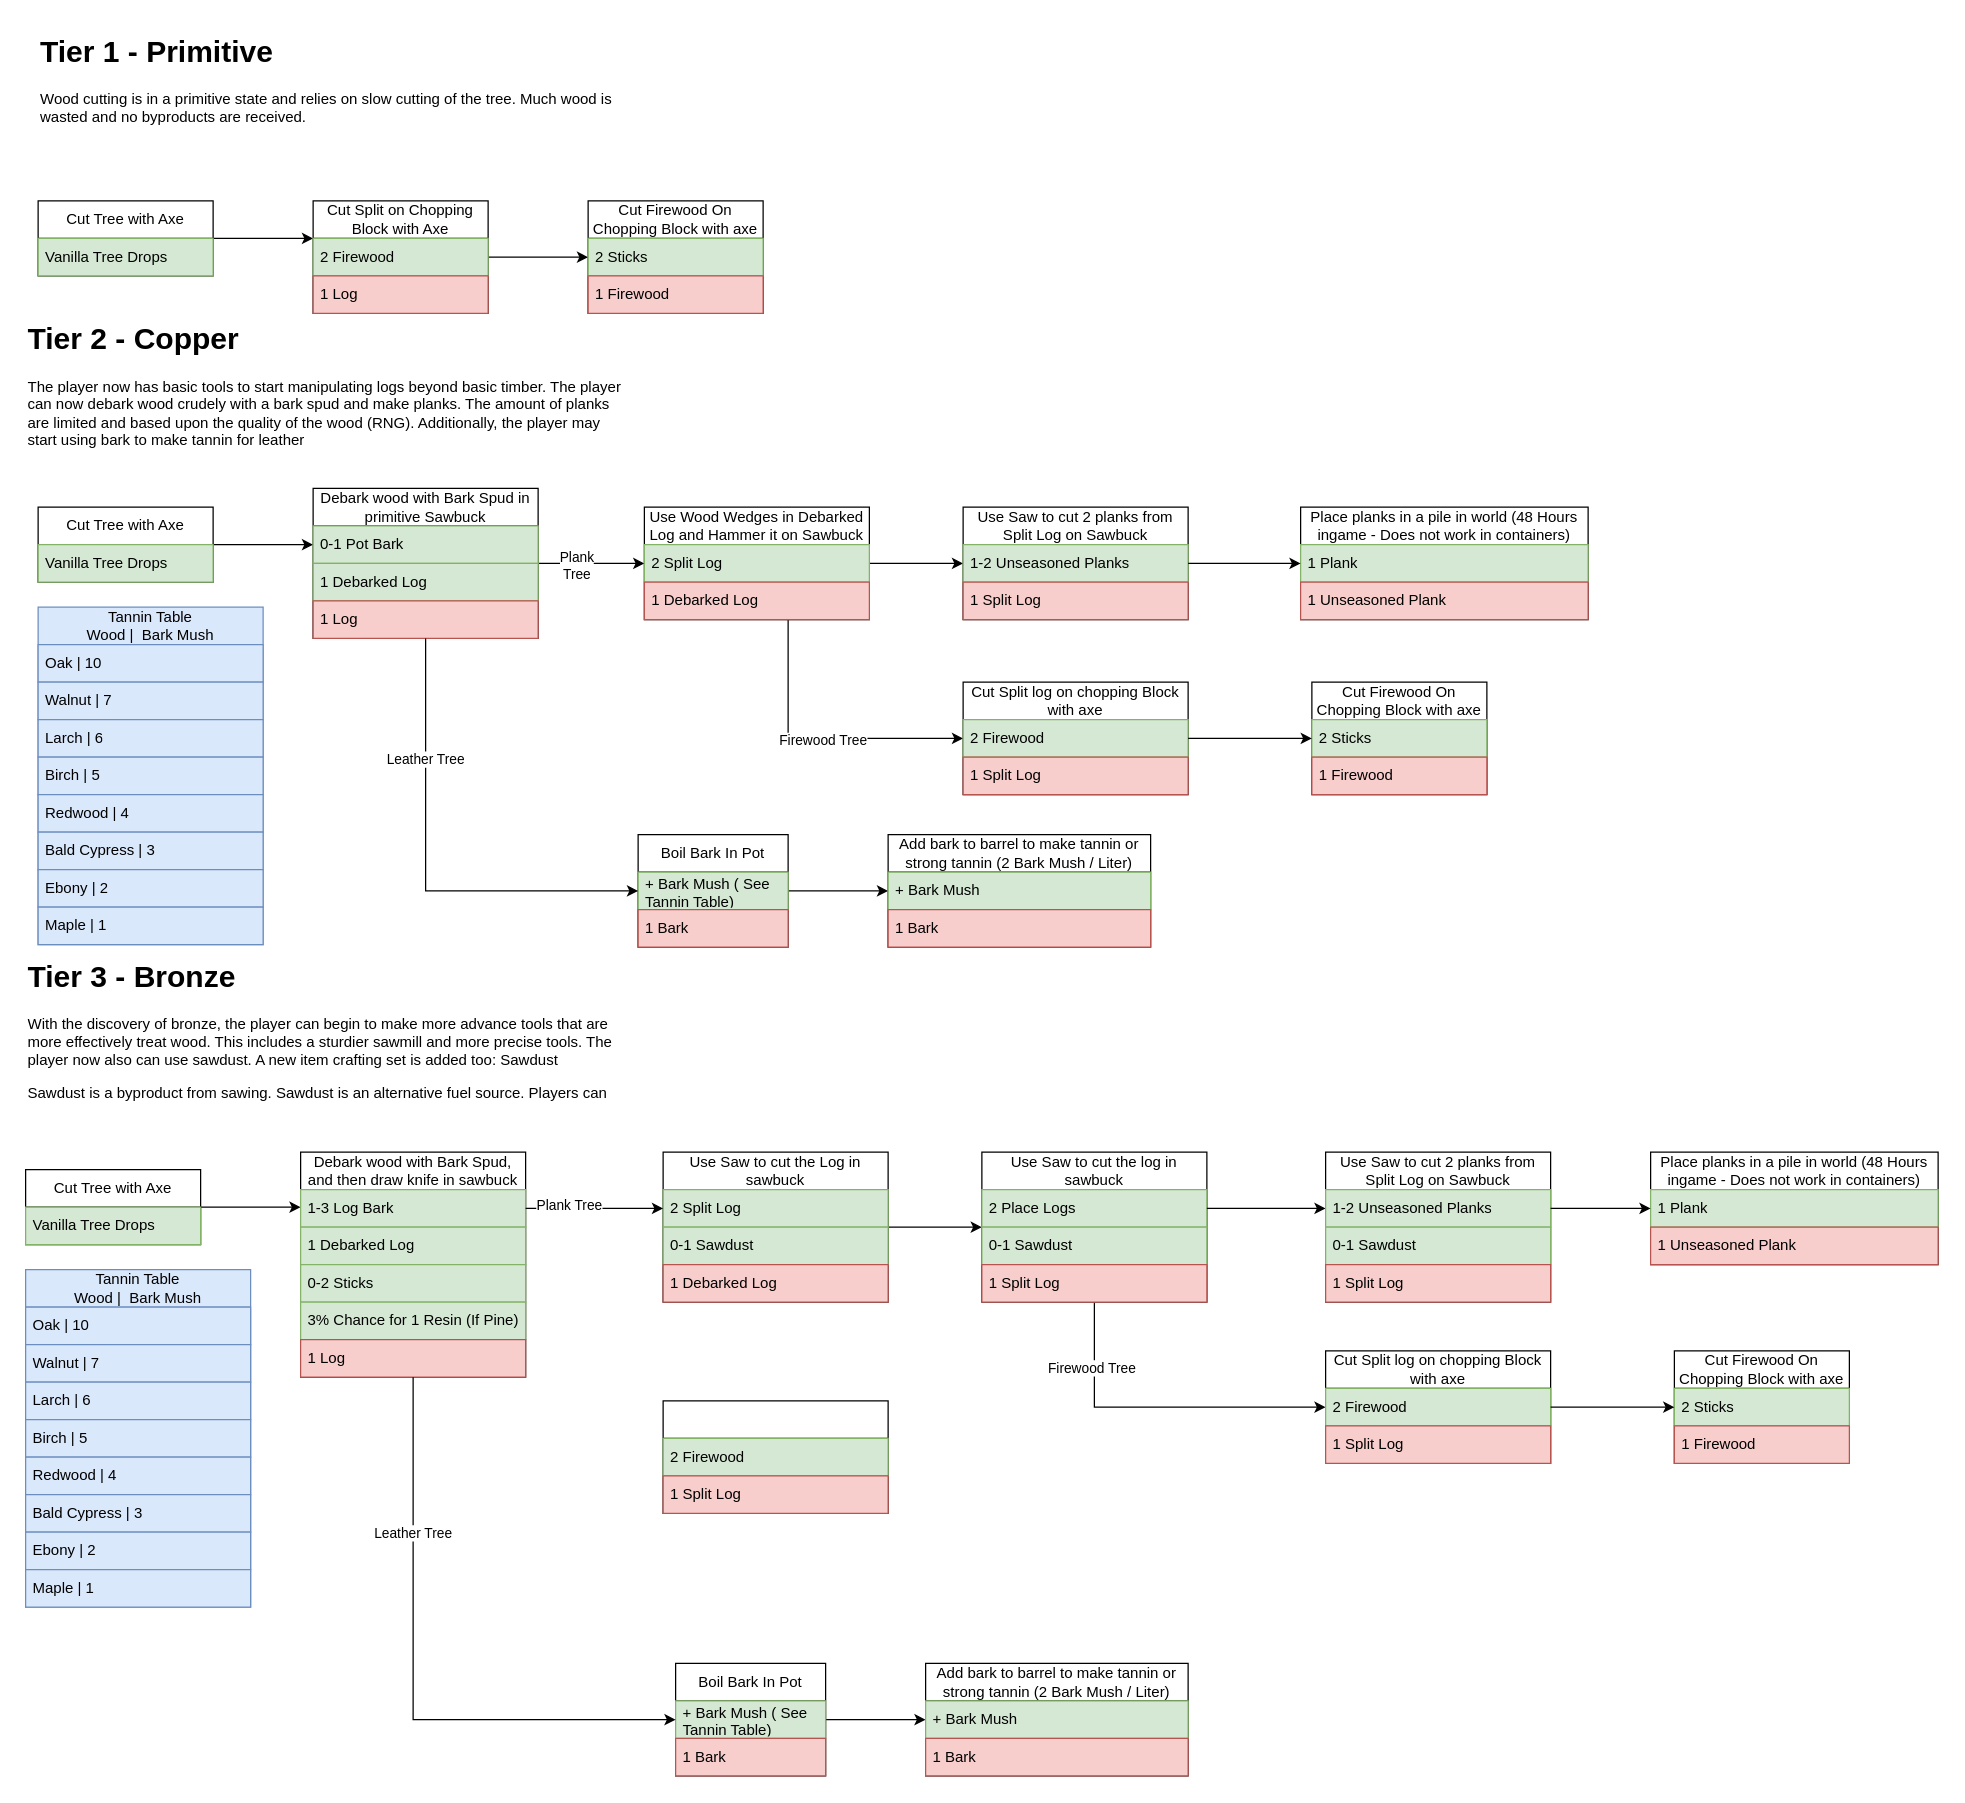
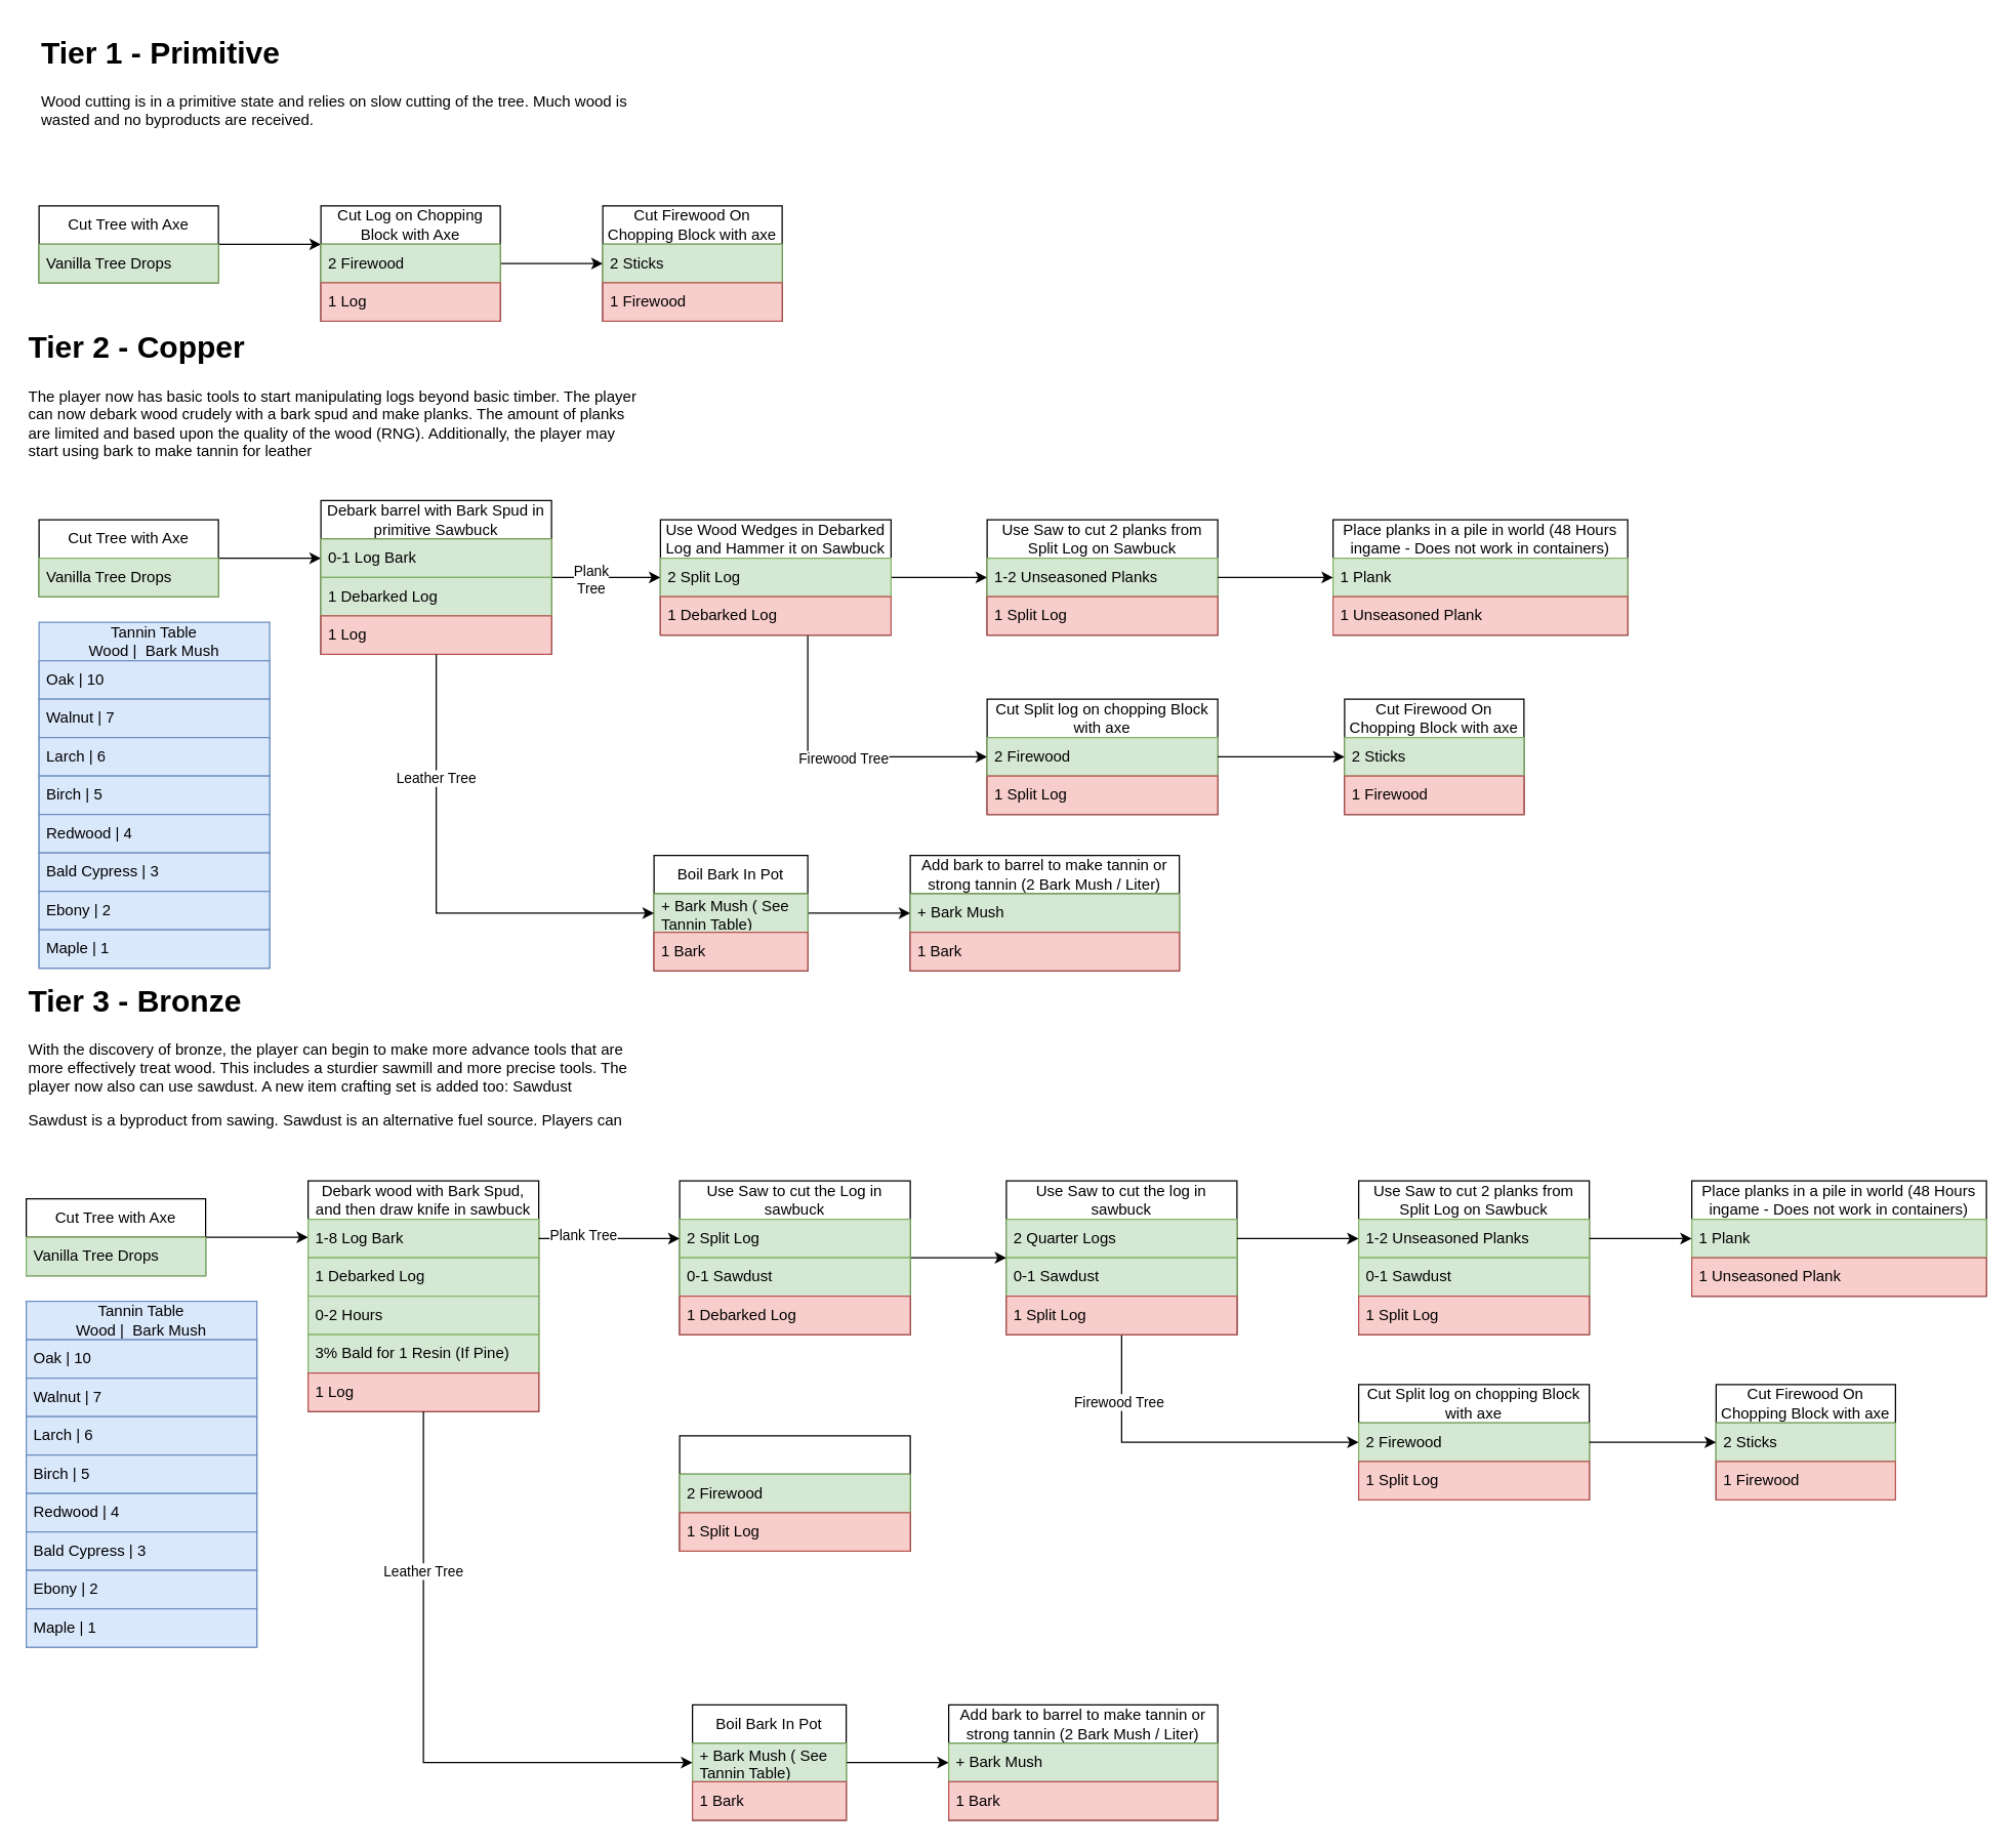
- <mxCell id="7" value="Cut Split on Chopping Block with Axe" style="swimlane;fontStyle=0;childLayout=stackLayout;horizontal=1;startSize=30;horizontalStack=0;resizeParent=1;resizeParentMax=0;resizeLast=0;collapsible=1;marginBottom=0;whiteSpace=wrap;html=1;" vertex="1" parent="1"><mxGeometry x="250" y="160" width="140" height="90" as="geometry" /></mxCell>
+ <mxCell id="7" value="Cut Log on Chopping Block with Axe" style="swimlane;fontStyle=0;childLayout=stackLayout;horizontal=1;startSize=30;horizontalStack=0;resizeParent=1;resizeParentMax=0;resizeLast=0;collapsible=1;marginBottom=0;whiteSpace=wrap;html=1;" vertex="1" parent="1"><mxGeometry x="250" y="160" width="140" height="90" as="geometry" /></mxCell>
- <mxCell id="19" value="Debark wood with Bark Spud in primitive Sawbuck" style="swimlane;fontStyle=0;childLayout=stackLayout;horizontal=1;startSize=30;horizontalStack=0;resizeParent=1;resizeParentMax=0;resizeLast=0;collapsible=1;marginBottom=0;whiteSpace=wrap;html=1;" vertex="1" parent="1"><mxGeometry x="250" y="390" width="180" height="120" as="geometry" /></mxCell>
+ <mxCell id="19" value="Debark barrel with Bark Spud in primitive Sawbuck" style="swimlane;fontStyle=0;childLayout=stackLayout;horizontal=1;startSize=30;horizontalStack=0;resizeParent=1;resizeParentMax=0;resizeLast=0;collapsible=1;marginBottom=0;whiteSpace=wrap;html=1;" vertex="1" parent="1"><mxGeometry x="250" y="390" width="180" height="120" as="geometry" /></mxCell>
- <mxCell id="20" value="0-1 Pot Bark" style="text;strokeColor=#82b366;fillColor=#d5e8d4;align=left;verticalAlign=middle;spacingLeft=4;spacingRight=4;overflow=hidden;points=[[0,0.5],[1,0.5]];portConstraint=eastwest;rotatable=0;whiteSpace=wrap;html=1;" vertex="1" parent="19"><mxGeometry y="30" width="180" height="30" as="geometry" /></mxCell>
+ <mxCell id="20" value="0-1 Log Bark" style="text;strokeColor=#82b366;fillColor=#d5e8d4;align=left;verticalAlign=middle;spacingLeft=4;spacingRight=4;overflow=hidden;points=[[0,0.5],[1,0.5]];portConstraint=eastwest;rotatable=0;whiteSpace=wrap;html=1;" vertex="1" parent="19"><mxGeometry y="30" width="180" height="30" as="geometry" /></mxCell>
- <mxCell id="62" value="1-3 Log Bark" style="text;strokeColor=#82b366;fillColor=#d5e8d4;align=left;verticalAlign=middle;spacingLeft=4;spacingRight=4;overflow=hidden;points=[[0,0.5],[1,0.5]];portConstraint=eastwest;rotatable=0;whiteSpace=wrap;html=1;" vertex="1" parent="61"><mxGeometry y="30" width="180" height="30" as="geometry" /></mxCell>
+ <mxCell id="62" value="1-8 Log Bark" style="text;strokeColor=#82b366;fillColor=#d5e8d4;align=left;verticalAlign=middle;spacingLeft=4;spacingRight=4;overflow=hidden;points=[[0,0.5],[1,0.5]];portConstraint=eastwest;rotatable=0;whiteSpace=wrap;html=1;" vertex="1" parent="61"><mxGeometry y="30" width="180" height="30" as="geometry" /></mxCell>
- <mxCell id="93" value="2 Place Logs" style="text;strokeColor=#82b366;fillColor=#d5e8d4;align=left;verticalAlign=middle;spacingLeft=4;spacingRight=4;overflow=hidden;points=[[0,0.5],[1,0.5]];portConstraint=eastwest;rotatable=0;whiteSpace=wrap;html=1;" vertex="1" parent="92"><mxGeometry y="30" width="180" height="30" as="geometry" /></mxCell>
+ <mxCell id="93" value="2 Quarter Logs" style="text;strokeColor=#82b366;fillColor=#d5e8d4;align=left;verticalAlign=middle;spacingLeft=4;spacingRight=4;overflow=hidden;points=[[0,0.5],[1,0.5]];portConstraint=eastwest;rotatable=0;whiteSpace=wrap;html=1;" vertex="1" parent="92"><mxGeometry y="30" width="180" height="30" as="geometry" /></mxCell>
- <mxCell id="64" value="0-2 Sticks" style="text;strokeColor=#82b366;fillColor=#d5e8d4;align=left;verticalAlign=middle;spacingLeft=4;spacingRight=4;overflow=hidden;points=[[0,0.5],[1,0.5]];portConstraint=eastwest;rotatable=0;whiteSpace=wrap;html=1;" vertex="1" parent="61"><mxGeometry y="90" width="180" height="30" as="geometry" /></mxCell>
+ <mxCell id="64" value="0-2 Hours" style="text;strokeColor=#82b366;fillColor=#d5e8d4;align=left;verticalAlign=middle;spacingLeft=4;spacingRight=4;overflow=hidden;points=[[0,0.5],[1,0.5]];portConstraint=eastwest;rotatable=0;whiteSpace=wrap;html=1;" vertex="1" parent="61"><mxGeometry y="90" width="180" height="30" as="geometry" /></mxCell>
- <mxCell id="65" value="3% Chance for 1 Resin (If Pine)" style="text;strokeColor=#82b366;fillColor=#d5e8d4;align=left;verticalAlign=middle;spacingLeft=4;spacingRight=4;overflow=hidden;points=[[0,0.5],[1,0.5]];portConstraint=eastwest;rotatable=0;whiteSpace=wrap;html=1;" vertex="1" parent="61"><mxGeometry y="120" width="180" height="30" as="geometry" /></mxCell>
+ <mxCell id="65" value="3% Bald for 1 Resin (If Pine)" style="text;strokeColor=#82b366;fillColor=#d5e8d4;align=left;verticalAlign=middle;spacingLeft=4;spacingRight=4;overflow=hidden;points=[[0,0.5],[1,0.5]];portConstraint=eastwest;rotatable=0;whiteSpace=wrap;html=1;" vertex="1" parent="61"><mxGeometry y="120" width="180" height="30" as="geometry" /></mxCell>
